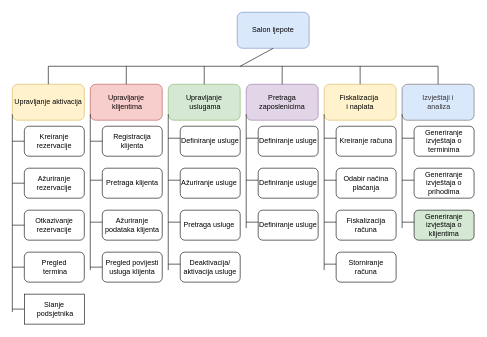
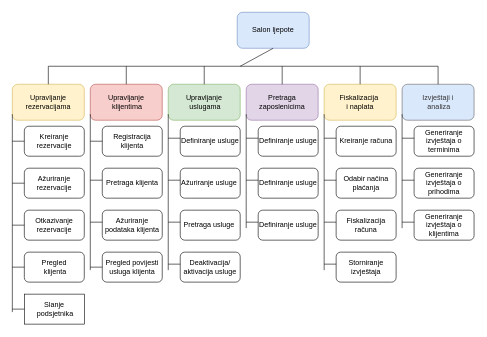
- <mxCell id="5" value="Upravljanje aktivacija" style="rounded=1;whiteSpace=wrap;html=1;fillColor=#fff2cc;strokeColor=#d6b656;" parent="1" vertex="1"><mxGeometry x="20" y="140" width="120" height="60" as="geometry" /></mxCell>
+ <mxCell id="5" value="Upravljanje rezervacijama" style="rounded=1;whiteSpace=wrap;html=1;fillColor=#fff2cc;strokeColor=#d6b656;" parent="1" vertex="1"><mxGeometry x="20" y="140" width="120" height="60" as="geometry" /></mxCell>
- <mxCell id="65" value="Generiranje izvještaja o klijentima" style="rounded=1;whiteSpace=wrap;html=1;fillColor=#d5e8d4;" parent="1" vertex="1"><mxGeometry x="690" y="350" width="100" height="50" as="geometry" /></mxCell>
+ <mxCell id="65" value="Generiranje izvještaja o klijentima" style="rounded=1;whiteSpace=wrap;html=1;" parent="1" vertex="1"><mxGeometry x="690" y="350" width="100" height="50" as="geometry" /></mxCell>
- <mxCell id="26" value="Pregled&lt;div&gt;&amp;nbsp;termina&lt;/div&gt;" style="rounded=1;whiteSpace=wrap;html=1;" parent="1" vertex="1"><mxGeometry x="40" y="420" width="100" height="50" as="geometry" /></mxCell>
+ <mxCell id="26" value="Pregled&lt;div&gt;&amp;nbsp;klijenta&lt;/div&gt;" style="rounded=1;whiteSpace=wrap;html=1;" parent="1" vertex="1"><mxGeometry x="40" y="420" width="100" height="50" as="geometry" /></mxCell>
- <mxCell id="58" value="Storniranje računa" style="rounded=1;whiteSpace=wrap;html=1;" parent="1" vertex="1"><mxGeometry x="560" y="420" width="100" height="50" as="geometry" /></mxCell>
+ <mxCell id="58" value="Storniranje izvještaja" style="rounded=1;whiteSpace=wrap;html=1;" parent="1" vertex="1"><mxGeometry x="560" y="420" width="100" height="50" as="geometry" /></mxCell>
